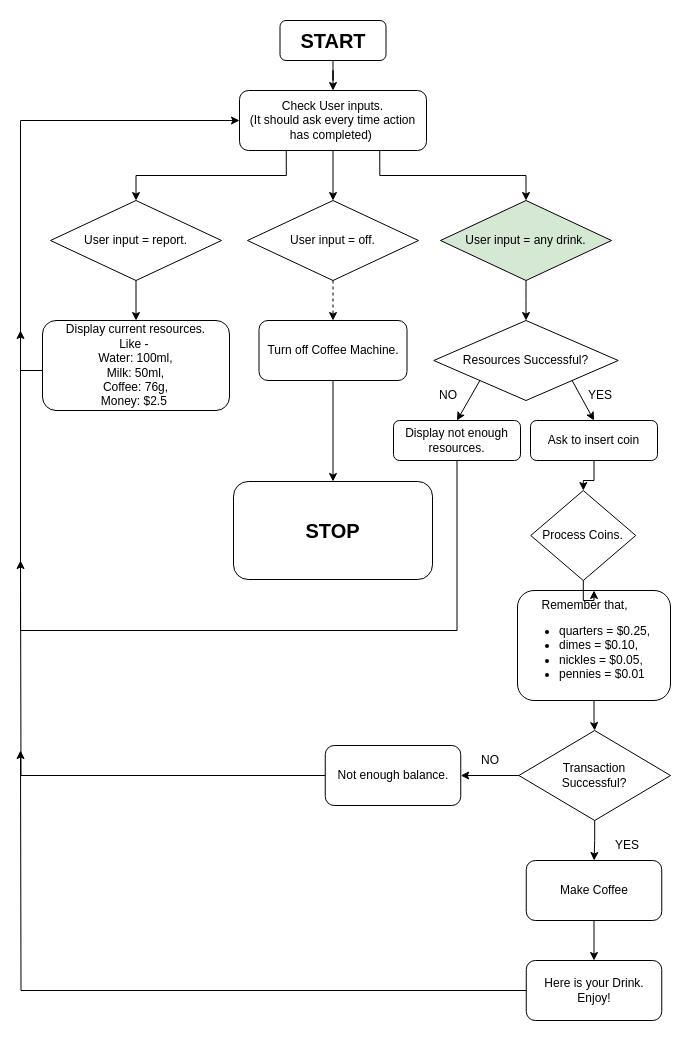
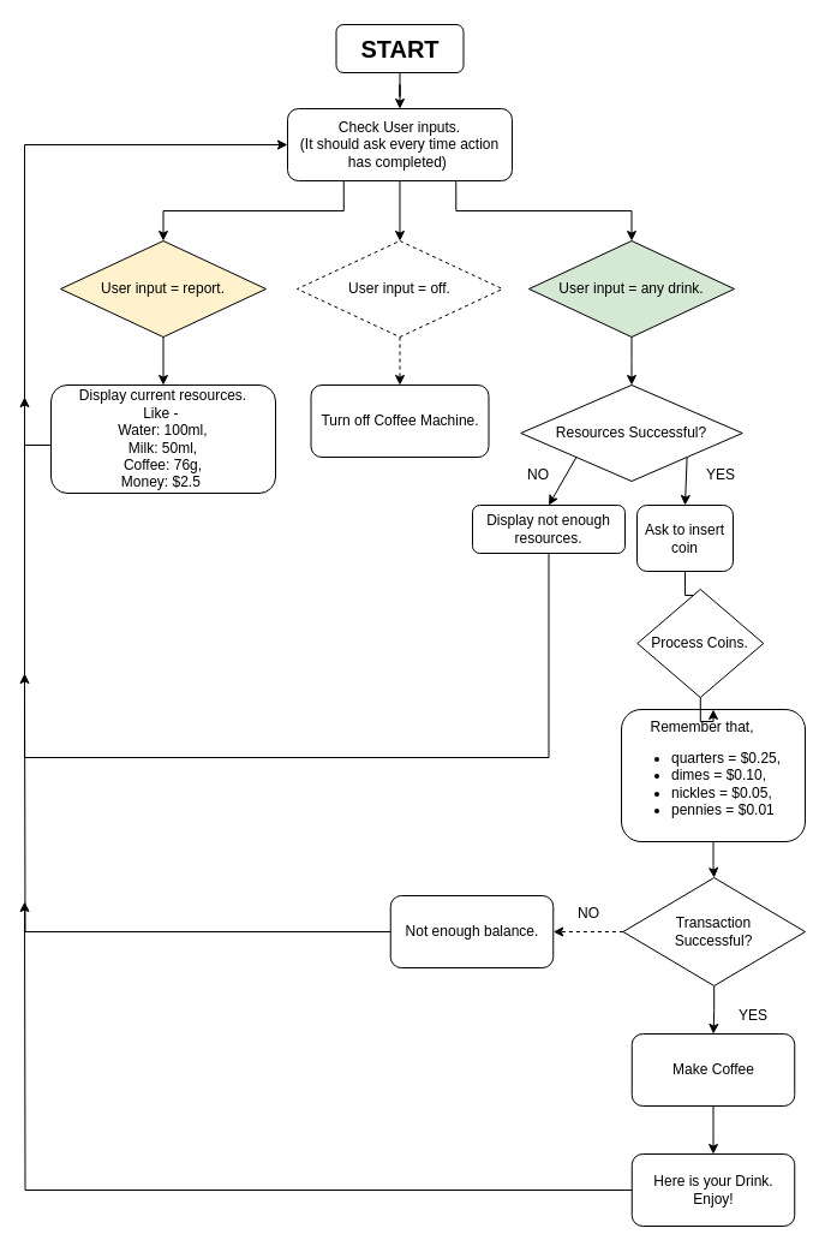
- <mxCell id="11" value="User input = report." style="rhombus;whiteSpace=wrap;html=1;" parent="1" vertex="1"><mxGeometry x="50" y="200" width="171" height="80" as="geometry" /></mxCell>
+ <mxCell id="11" value="User input = report." style="rhombus;whiteSpace=wrap;html=1;fillColor=#fff2cc;" parent="1" vertex="1"><mxGeometry x="50" y="200" width="171" height="80" as="geometry" /></mxCell>
- <mxCell id="9" value="User input = off." style="rhombus;whiteSpace=wrap;html=1;" parent="1" vertex="1"><mxGeometry x="247" y="200" width="171" height="80" as="geometry" /></mxCell>
+ <mxCell id="9" value="User input = off." style="rhombus;whiteSpace=wrap;html=1;dashed=1;" parent="1" vertex="1"><mxGeometry x="247" y="200" width="171" height="80" as="geometry" /></mxCell>
- <mxCell id="14" value="" style="edgeStyle=orthogonalEdgeStyle;rounded=0;orthogonalLoop=1;jettySize=auto;html=1;" parent="1" source="15" target="18" edge="1"><mxGeometry relative="1" as="geometry" /></mxCell>
- <mxCell id="20" value="Ask to insert coin" style="rounded=1;whiteSpace=wrap;html=1;" parent="1" vertex="1"><mxGeometry x="530" y="420" width="127" height="40" as="geometry" /></mxCell>
+ <mxCell id="20" value="Ask to insert coin" style="rounded=1;whiteSpace=wrap;html=1;" parent="1" vertex="1"><mxGeometry x="530" y="420" width="80" height="55" as="geometry" /></mxCell>
- <mxCell id="18" value="&lt;font style=&quot;font-size: 20px&quot;&gt;STOP&lt;/font&gt;" style="rounded=1;whiteSpace=wrap;html=1;fontStyle=1;verticalAlign=middle;" parent="1" vertex="1"><mxGeometry x="233" y="481" width="199" height="98" as="geometry" /></mxCell>
- <mxCell id="32" value="" style="edgeStyle=orthogonalEdgeStyle;rounded=0;orthogonalLoop=1;jettySize=auto;html=1;" parent="1" source="34" target="38" edge="1"><mxGeometry relative="1" as="geometry" /></mxCell>
+ <mxCell id="32" value="" style="edgeStyle=orthogonalEdgeStyle;rounded=0;orthogonalLoop=1;jettySize=auto;html=1;dashed=1;" parent="1" source="34" target="38" edge="1"><mxGeometry relative="1" as="geometry" /></mxCell>
